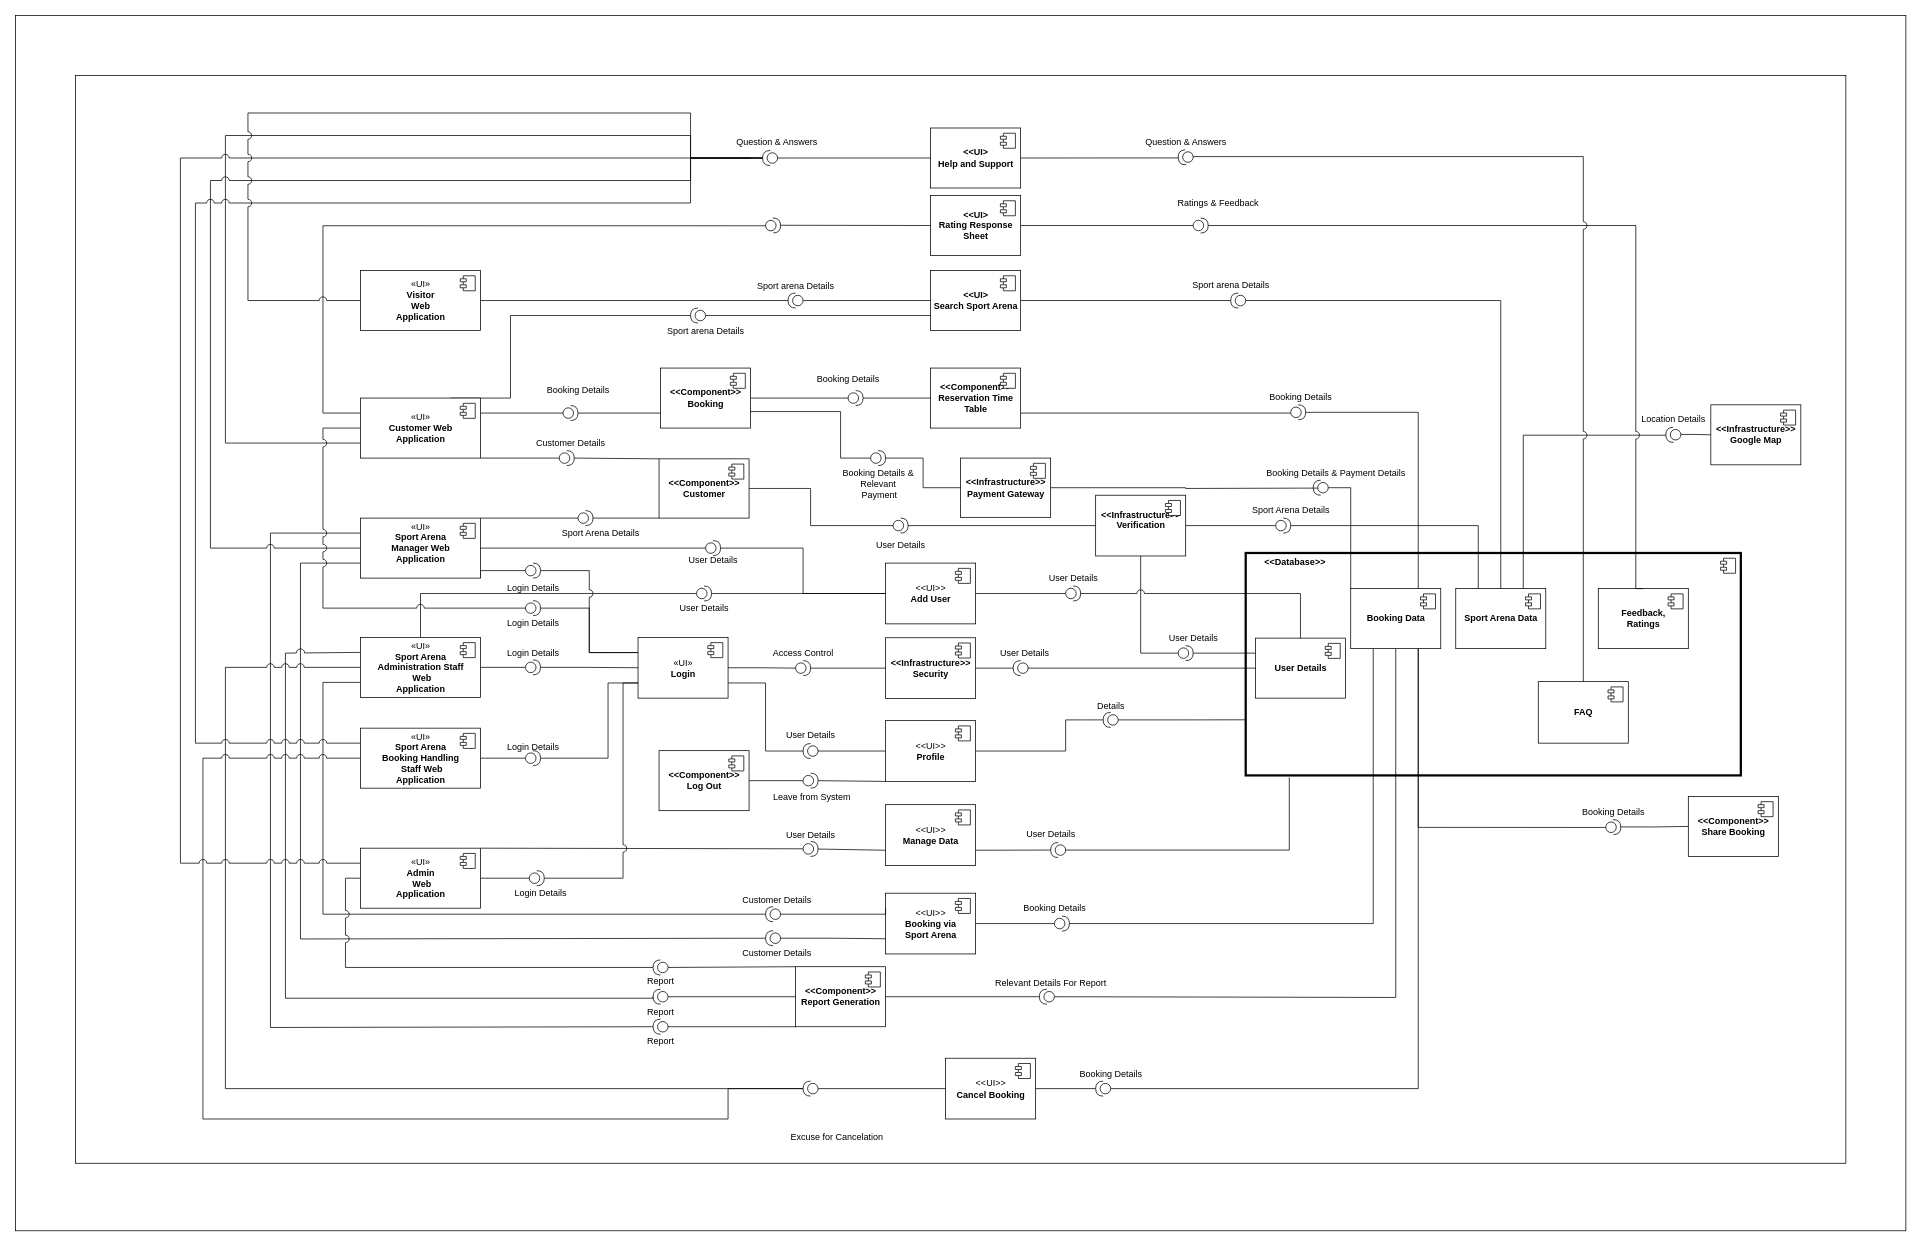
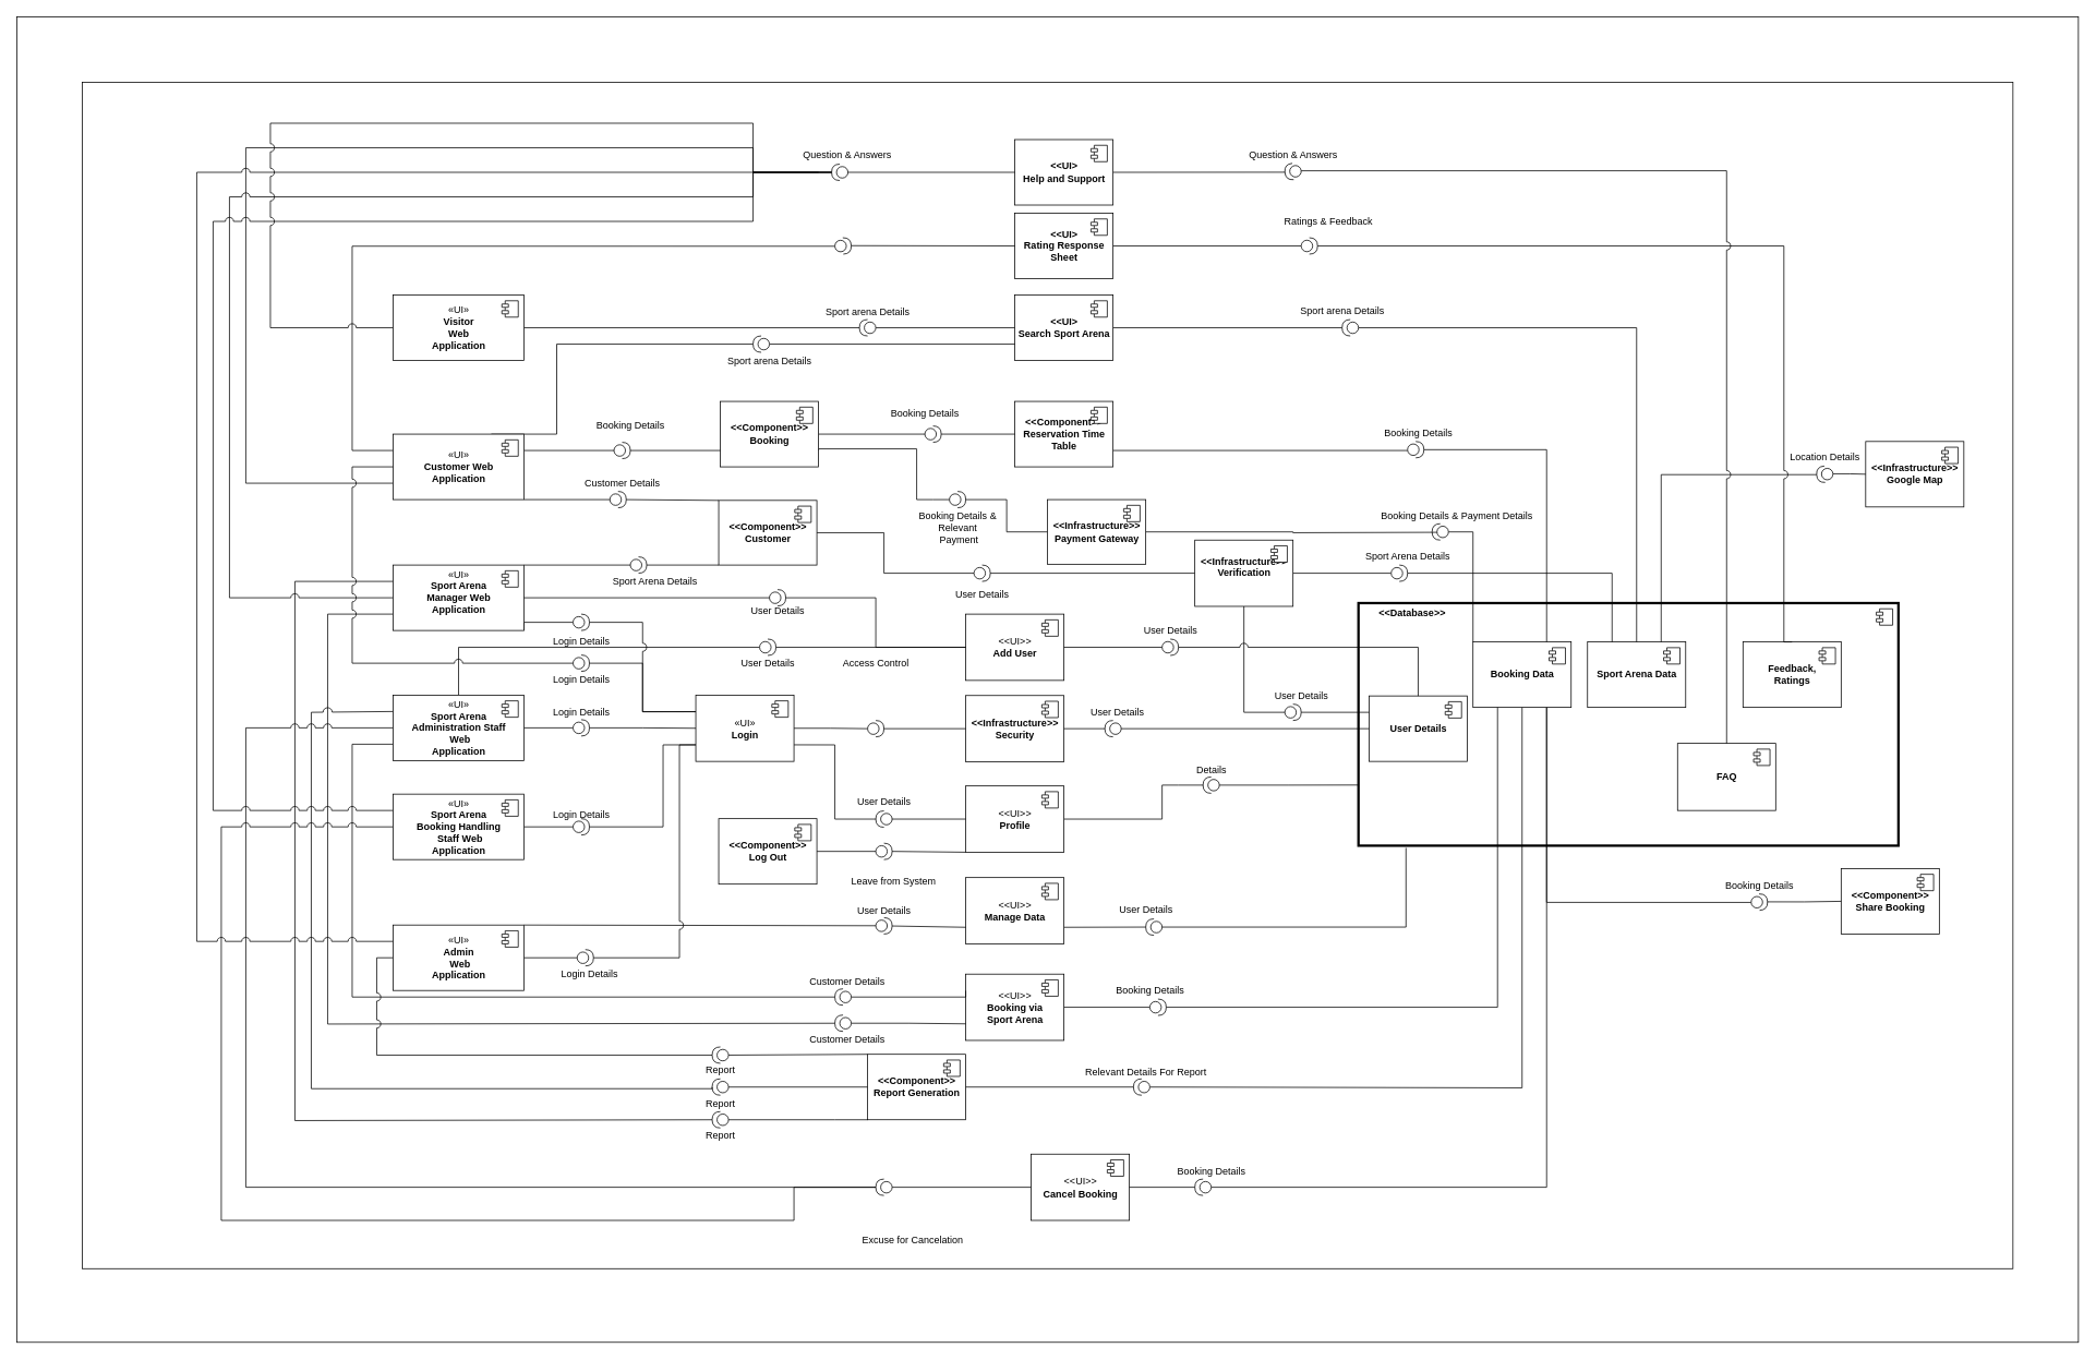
- <mxCell id="74" value="Access Control" style="text;html=1;align=center;verticalAlign=middle;resizable=0;points=[];autosize=1;strokeColor=none;" vertex="1" parent="1"><mxGeometry x="1020" y="860" width="100" height="20" as="geometry" /></mxCell>
+ <mxCell id="74" value="Access Control" style="text;html=1;align=center;verticalAlign=middle;resizable=0;points=[];autosize=1;strokeColor=none;" vertex="1" parent="1"><mxGeometry x="1020" y="800" width="100" height="20" as="geometry" /></mxCell>
- <mxCell id="242" value="&amp;nbsp;Leave from System" style="text;html=1;align=center;verticalAlign=middle;resizable=0;points=[];autosize=1;strokeColor=none;" vertex="1" parent="1"><mxGeometry x="1020" y="1052" width="120" height="20" as="geometry" /></mxCell>
+ <mxCell id="242" value="&amp;nbsp;Leave from System" style="text;html=1;align=center;verticalAlign=middle;resizable=0;points=[];autosize=1;strokeColor=none;" vertex="1" parent="1"><mxGeometry x="1030" y="1067" width="120" height="20" as="geometry" /></mxCell>
